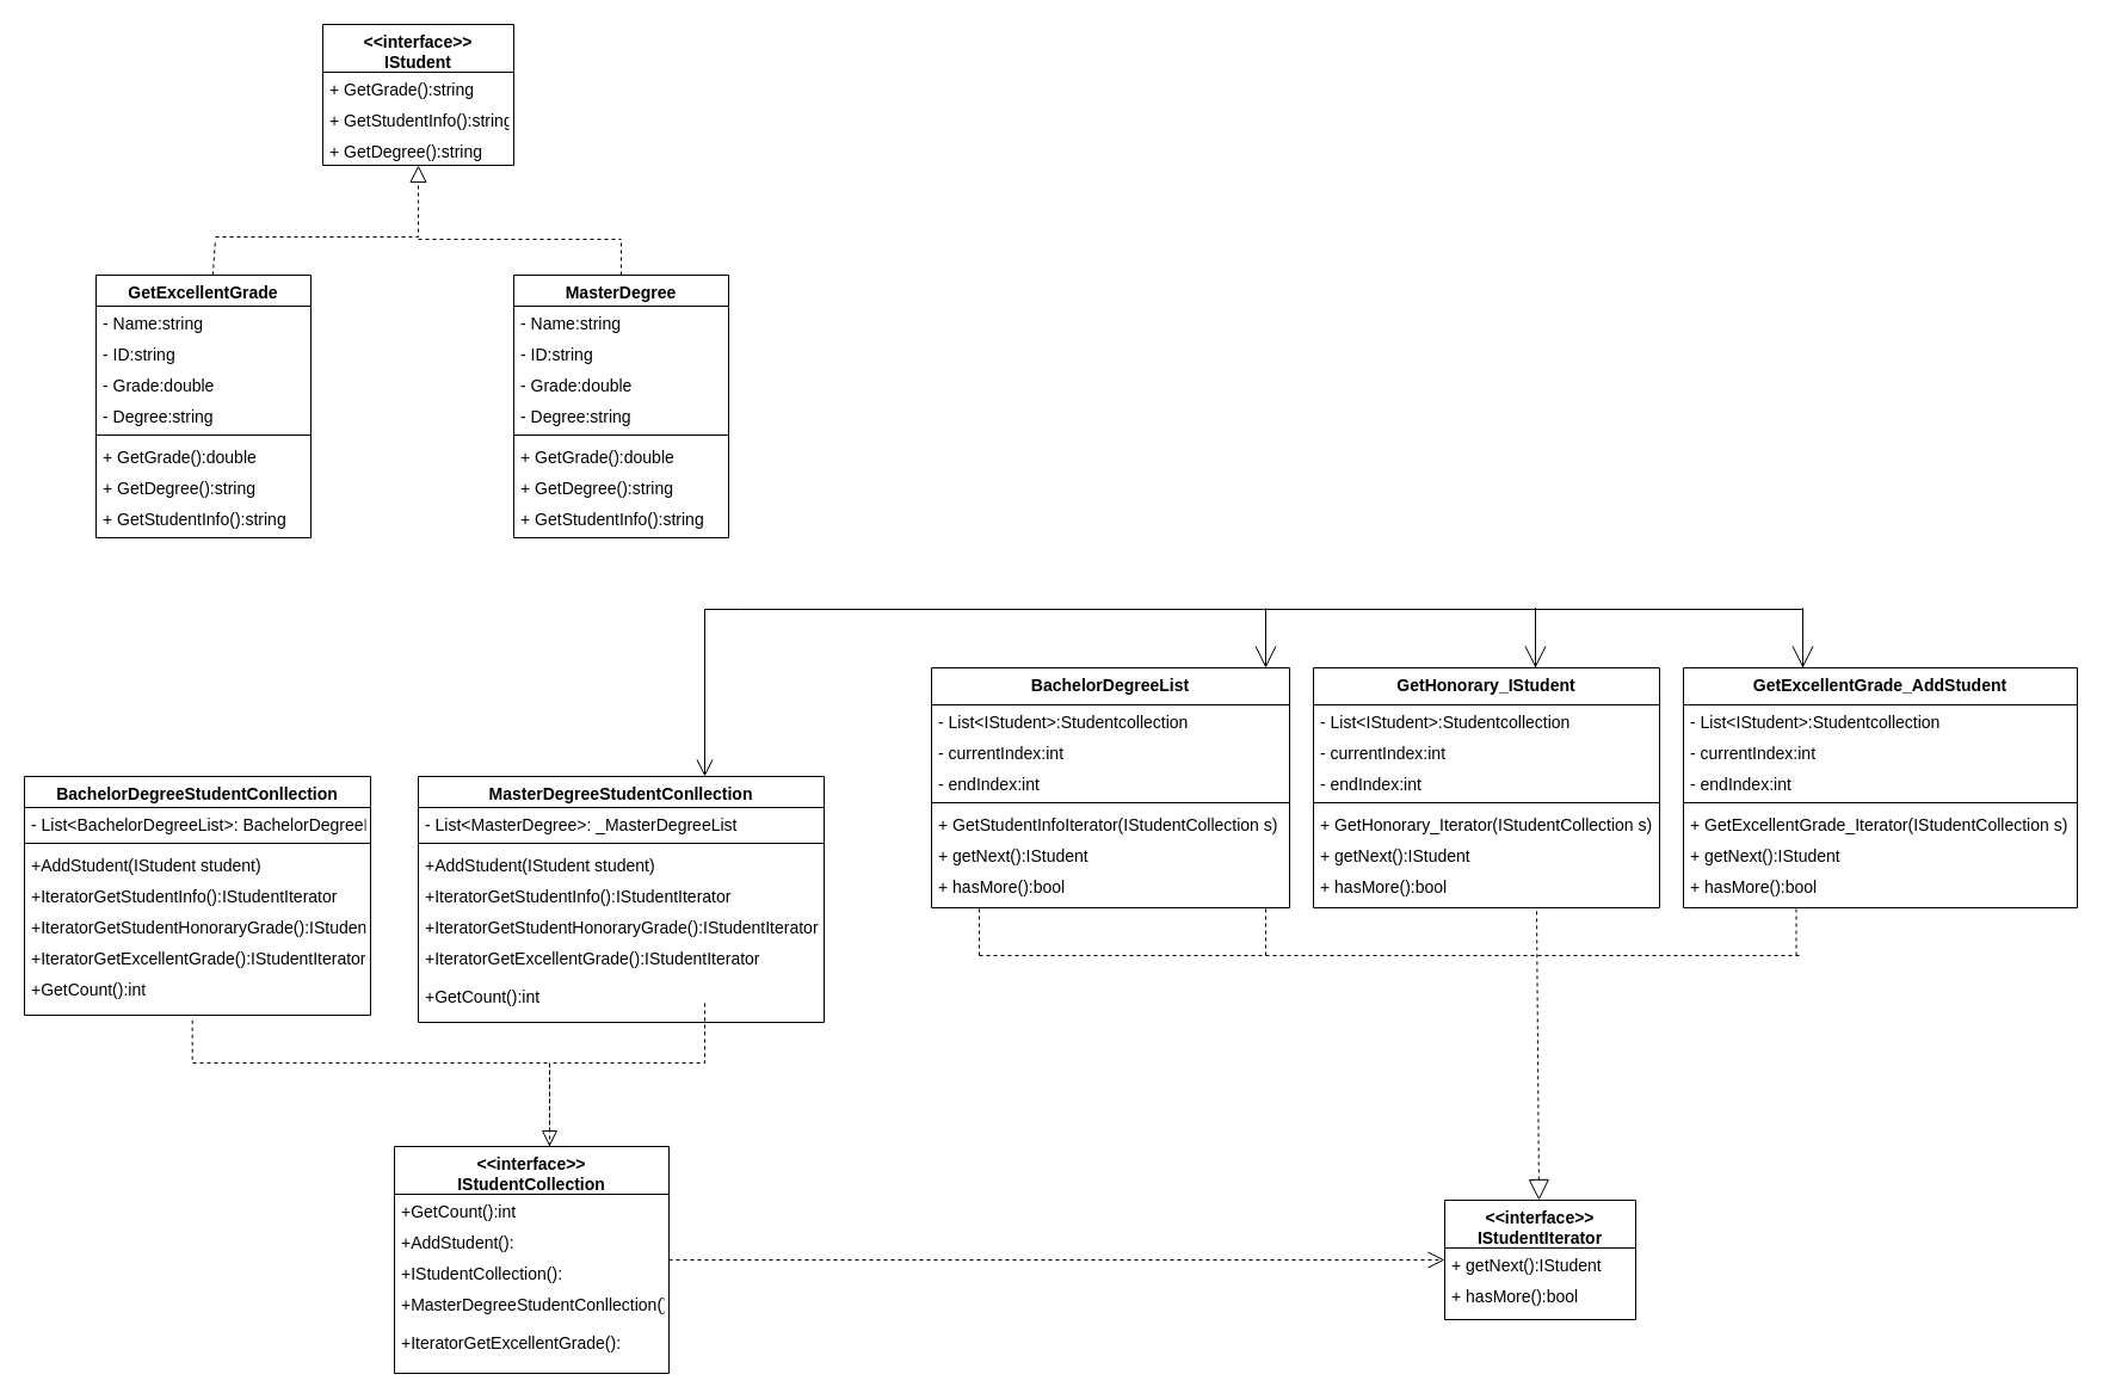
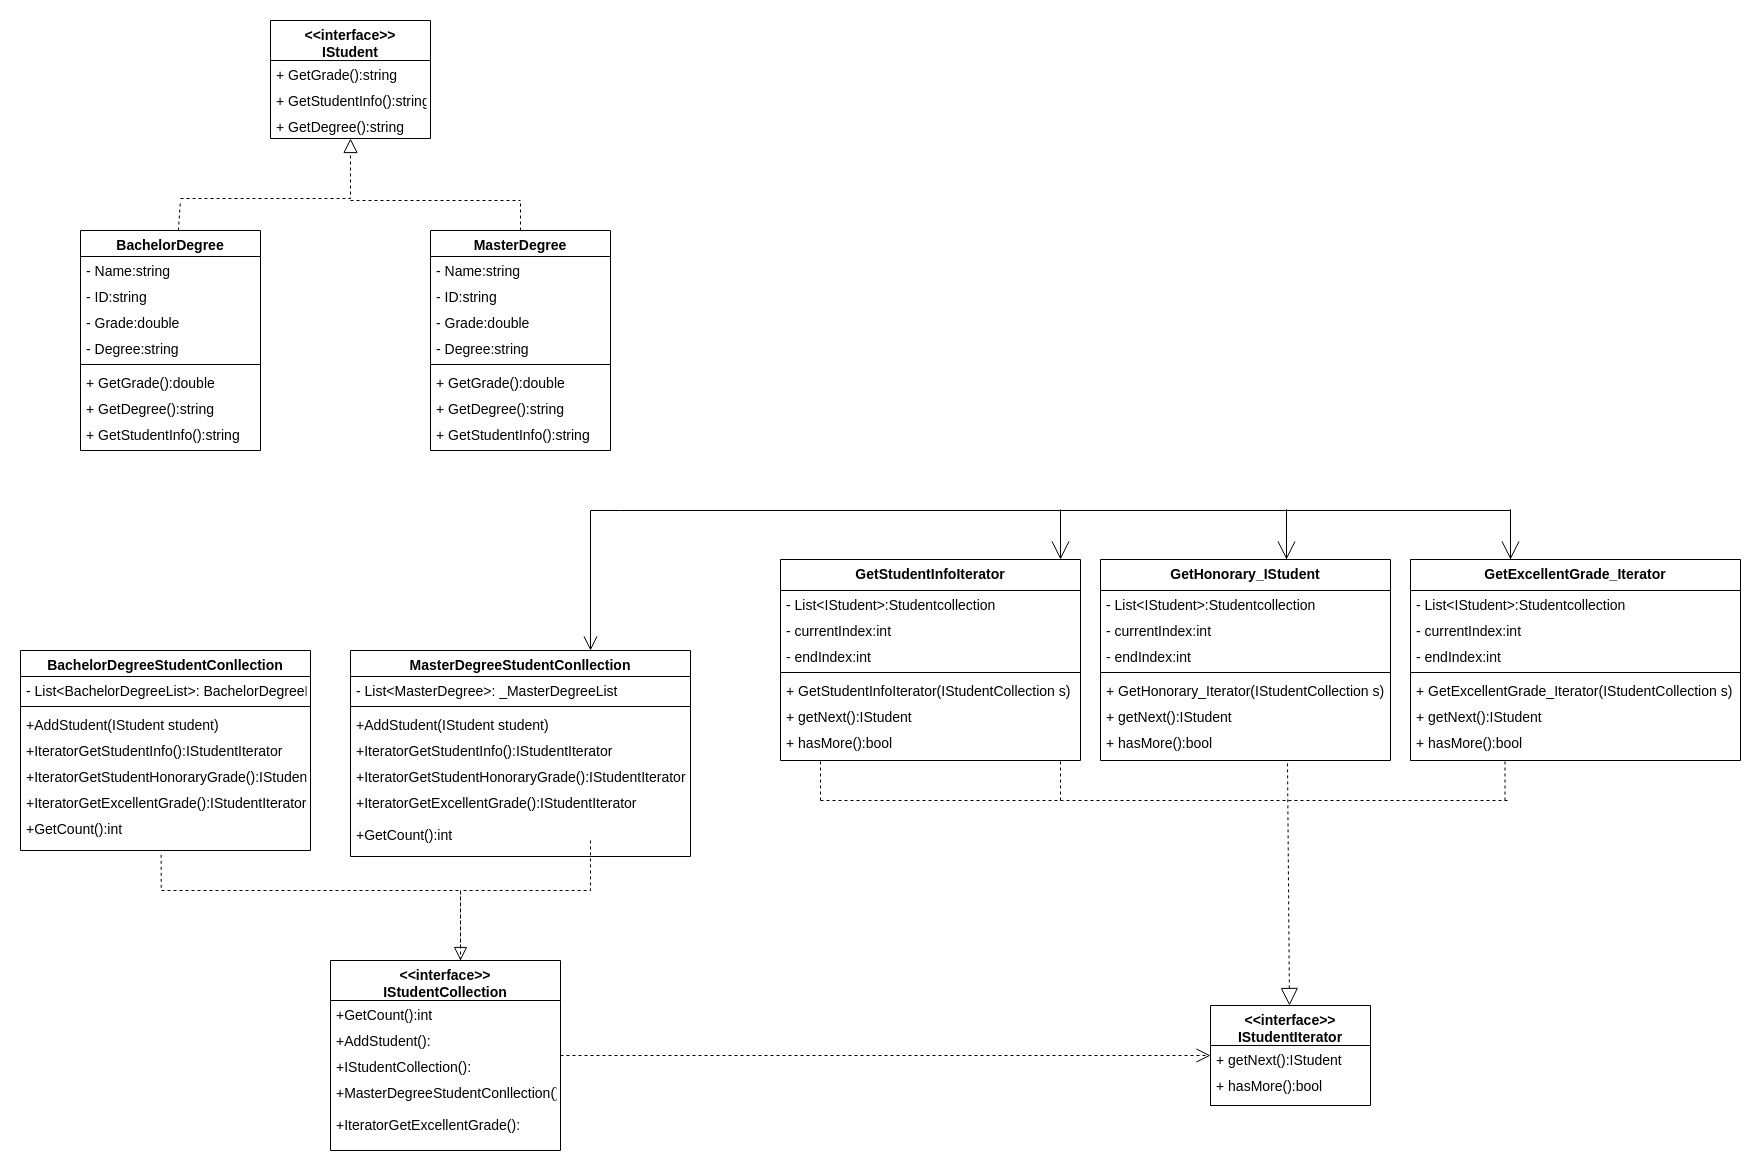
- <mxCell id="28" value="GetExcellentGrade" style="swimlane;fontStyle=1;align=center;verticalAlign=top;childLayout=stackLayout;horizontal=1;startSize=26;horizontalStack=0;resizeParent=1;resizeLast=0;collapsible=1;marginBottom=0;rounded=0;shadow=0;strokeWidth=1;fontSize=14;" parent="1" vertex="1"><mxGeometry x="80" y="230" width="180" height="220" as="geometry"><mxRectangle x="130" y="380" width="160" height="26" as="alternateBounds" /></mxGeometry></mxCell>
+ <mxCell id="28" value="BachelorDegree" style="swimlane;fontStyle=1;align=center;verticalAlign=top;childLayout=stackLayout;horizontal=1;startSize=26;horizontalStack=0;resizeParent=1;resizeLast=0;collapsible=1;marginBottom=0;rounded=0;shadow=0;strokeWidth=1;fontSize=14;" parent="1" vertex="1"><mxGeometry x="80" y="230" width="180" height="220" as="geometry"><mxRectangle x="130" y="380" width="160" height="26" as="alternateBounds" /></mxGeometry></mxCell>
- <mxCell id="53" value="BachelorDegreeList" style="swimlane;fontStyle=1;align=center;verticalAlign=top;childLayout=stackLayout;horizontal=1;startSize=31;horizontalStack=0;resizeParent=1;resizeLast=0;collapsible=1;marginBottom=0;rounded=0;shadow=0;strokeWidth=1;fontSize=14;" parent="1" vertex="1"><mxGeometry x="780" y="559" width="300" height="201" as="geometry"><mxRectangle x="550" y="140" width="160" height="26" as="alternateBounds" /></mxGeometry></mxCell>
+ <mxCell id="53" value="GetStudentInfoIterator" style="swimlane;fontStyle=1;align=center;verticalAlign=top;childLayout=stackLayout;horizontal=1;startSize=31;horizontalStack=0;resizeParent=1;resizeLast=0;collapsible=1;marginBottom=0;rounded=0;shadow=0;strokeWidth=1;fontSize=14;" parent="1" vertex="1"><mxGeometry x="780" y="559" width="300" height="201" as="geometry"><mxRectangle x="550" y="140" width="160" height="26" as="alternateBounds" /></mxGeometry></mxCell>
- <mxCell id="61" value="GetExcellentGrade_AddStudent" style="swimlane;fontStyle=1;align=center;verticalAlign=top;childLayout=stackLayout;horizontal=1;startSize=31;horizontalStack=0;resizeParent=1;resizeLast=0;collapsible=1;marginBottom=0;rounded=0;shadow=0;strokeWidth=1;fontSize=14;" parent="1" vertex="1"><mxGeometry x="1410" y="559" width="330" height="201" as="geometry"><mxRectangle x="550" y="140" width="160" height="26" as="alternateBounds" /></mxGeometry></mxCell>
+ <mxCell id="61" value="GetExcellentGrade_Iterator" style="swimlane;fontStyle=1;align=center;verticalAlign=top;childLayout=stackLayout;horizontal=1;startSize=31;horizontalStack=0;resizeParent=1;resizeLast=0;collapsible=1;marginBottom=0;rounded=0;shadow=0;strokeWidth=1;fontSize=14;" parent="1" vertex="1"><mxGeometry x="1410" y="559" width="330" height="201" as="geometry"><mxRectangle x="550" y="140" width="160" height="26" as="alternateBounds" /></mxGeometry></mxCell>
